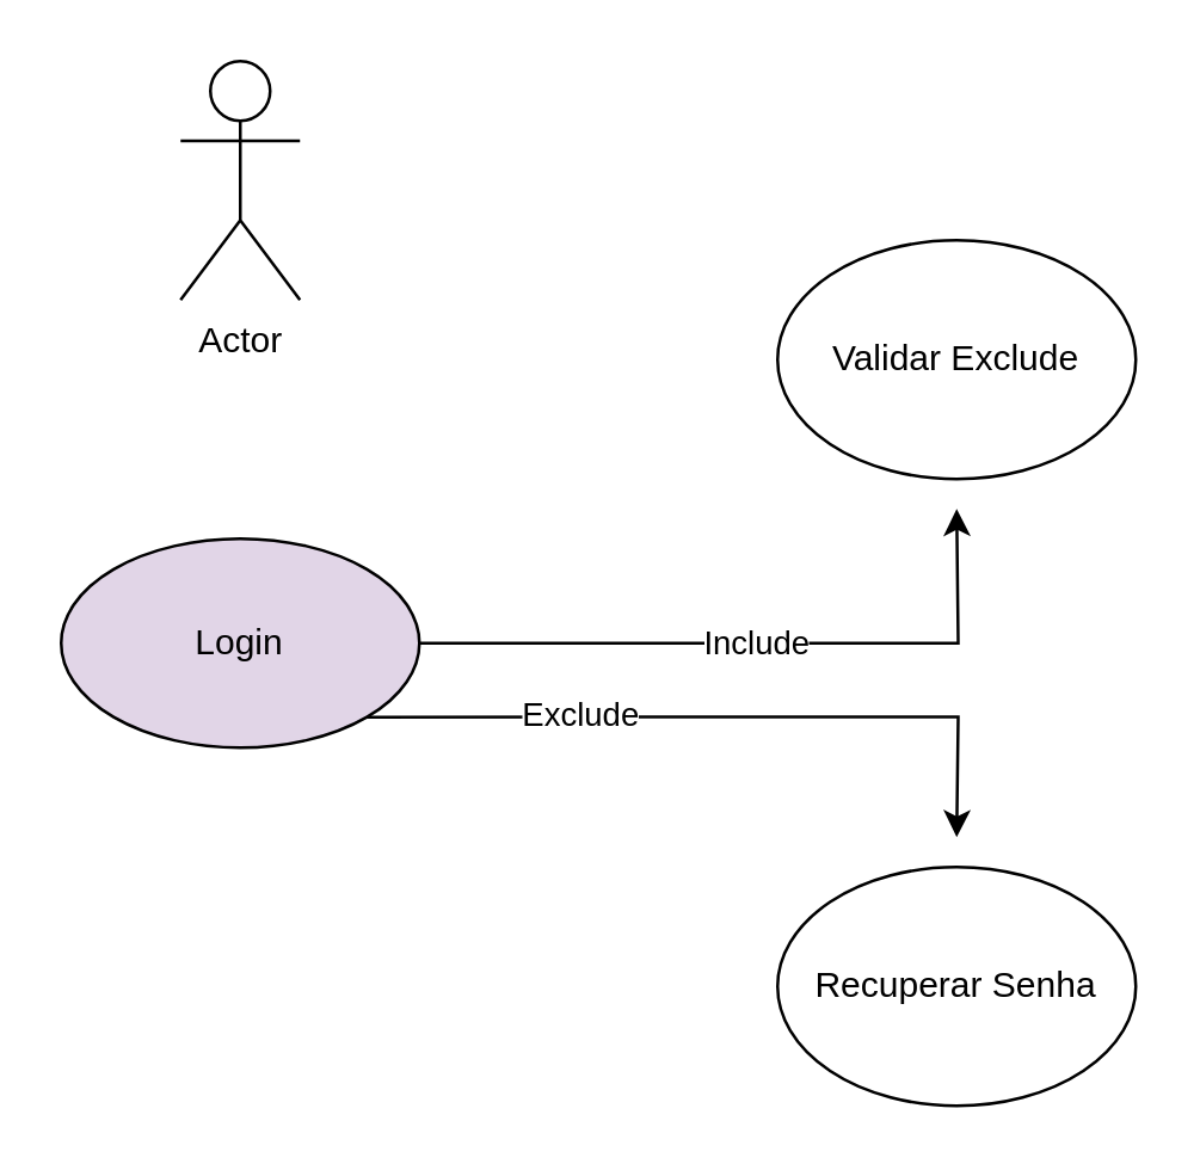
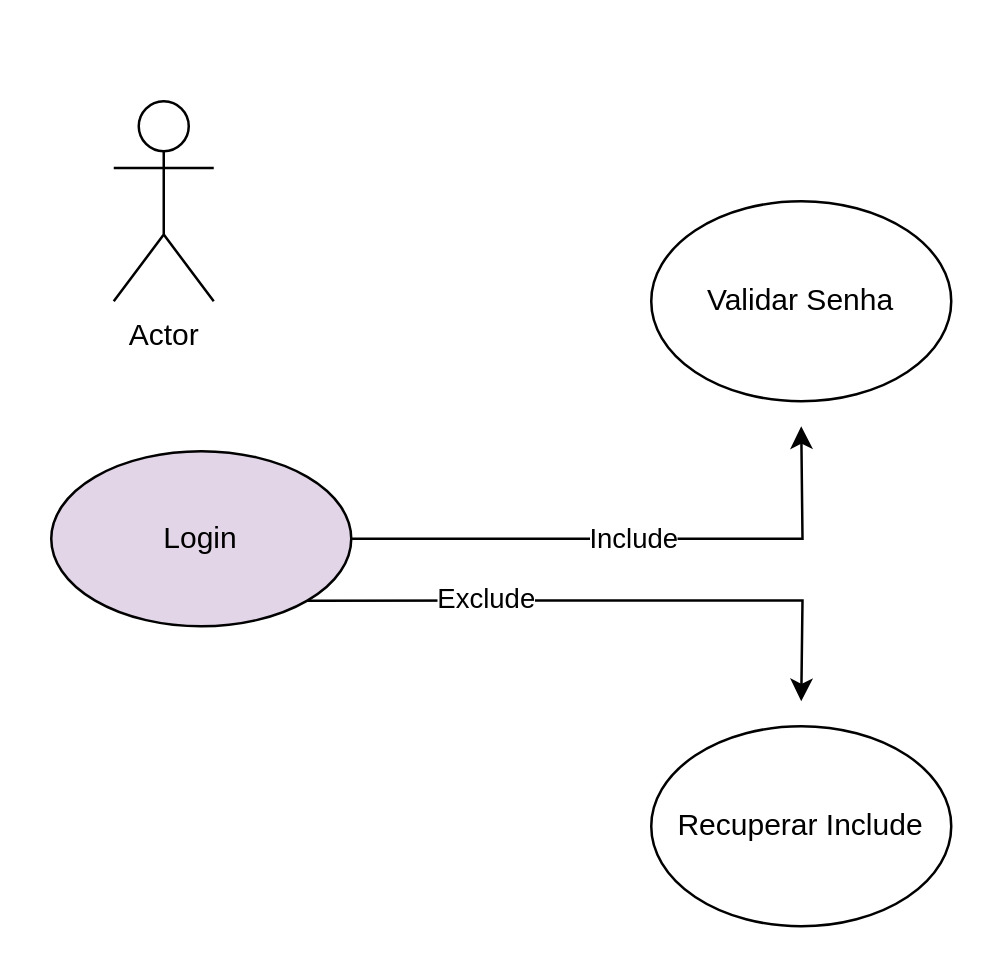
- <mxCell id="2" value="Actor" style="shape=umlActor;verticalLabelPosition=bottom;verticalAlign=top;html=1;outlineConnect=0;" vertex="1" parent="1"><mxGeometry x="60" y="20" width="40" height="80" as="geometry" /></mxCell>
+ <mxCell id="2" value="Actor" style="shape=umlActor;verticalLabelPosition=bottom;verticalAlign=top;html=1;outlineConnect=0;" vertex="1" parent="1"><mxGeometry x="45" y="40" width="40" height="80" as="geometry" /></mxCell>
- <mxCell id="7" value="Validar Exclude" style="ellipse;whiteSpace=wrap;html=1;" vertex="1" parent="1"><mxGeometry x="260" y="80" width="120" height="80" as="geometry" /></mxCell>
+ <mxCell id="7" value="Validar Senha" style="ellipse;whiteSpace=wrap;html=1;" vertex="1" parent="1"><mxGeometry x="260" y="80" width="120" height="80" as="geometry" /></mxCell>
- <mxCell id="8" value="Recuperar Senha" style="ellipse;whiteSpace=wrap;html=1;" vertex="1" parent="1"><mxGeometry x="260" y="290" width="120" height="80" as="geometry" /></mxCell>
+ <mxCell id="8" value="Recuperar Include" style="ellipse;whiteSpace=wrap;html=1;" vertex="1" parent="1"><mxGeometry x="260" y="290" width="120" height="80" as="geometry" /></mxCell>
